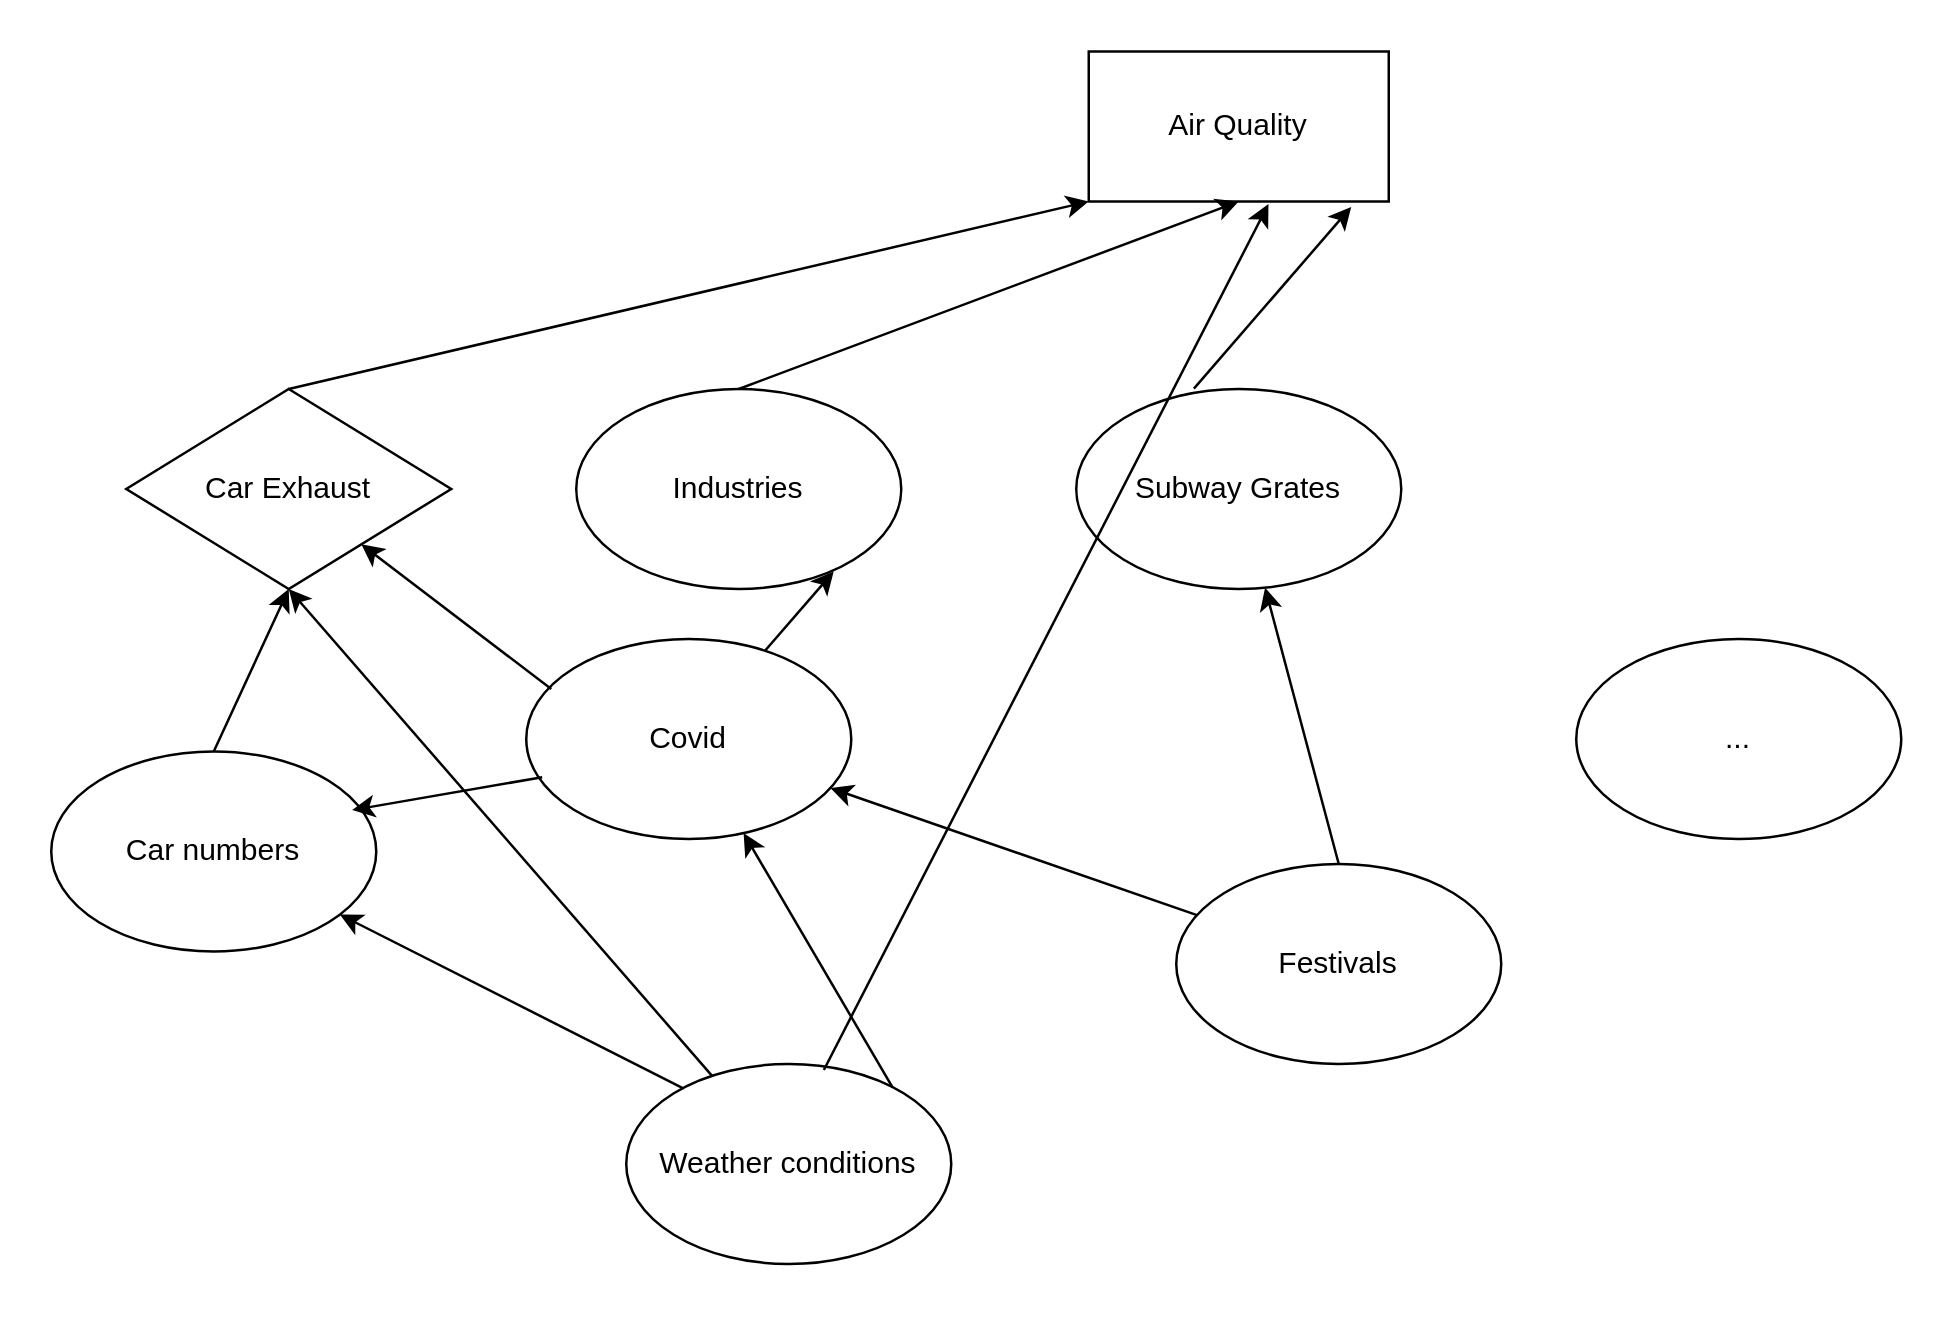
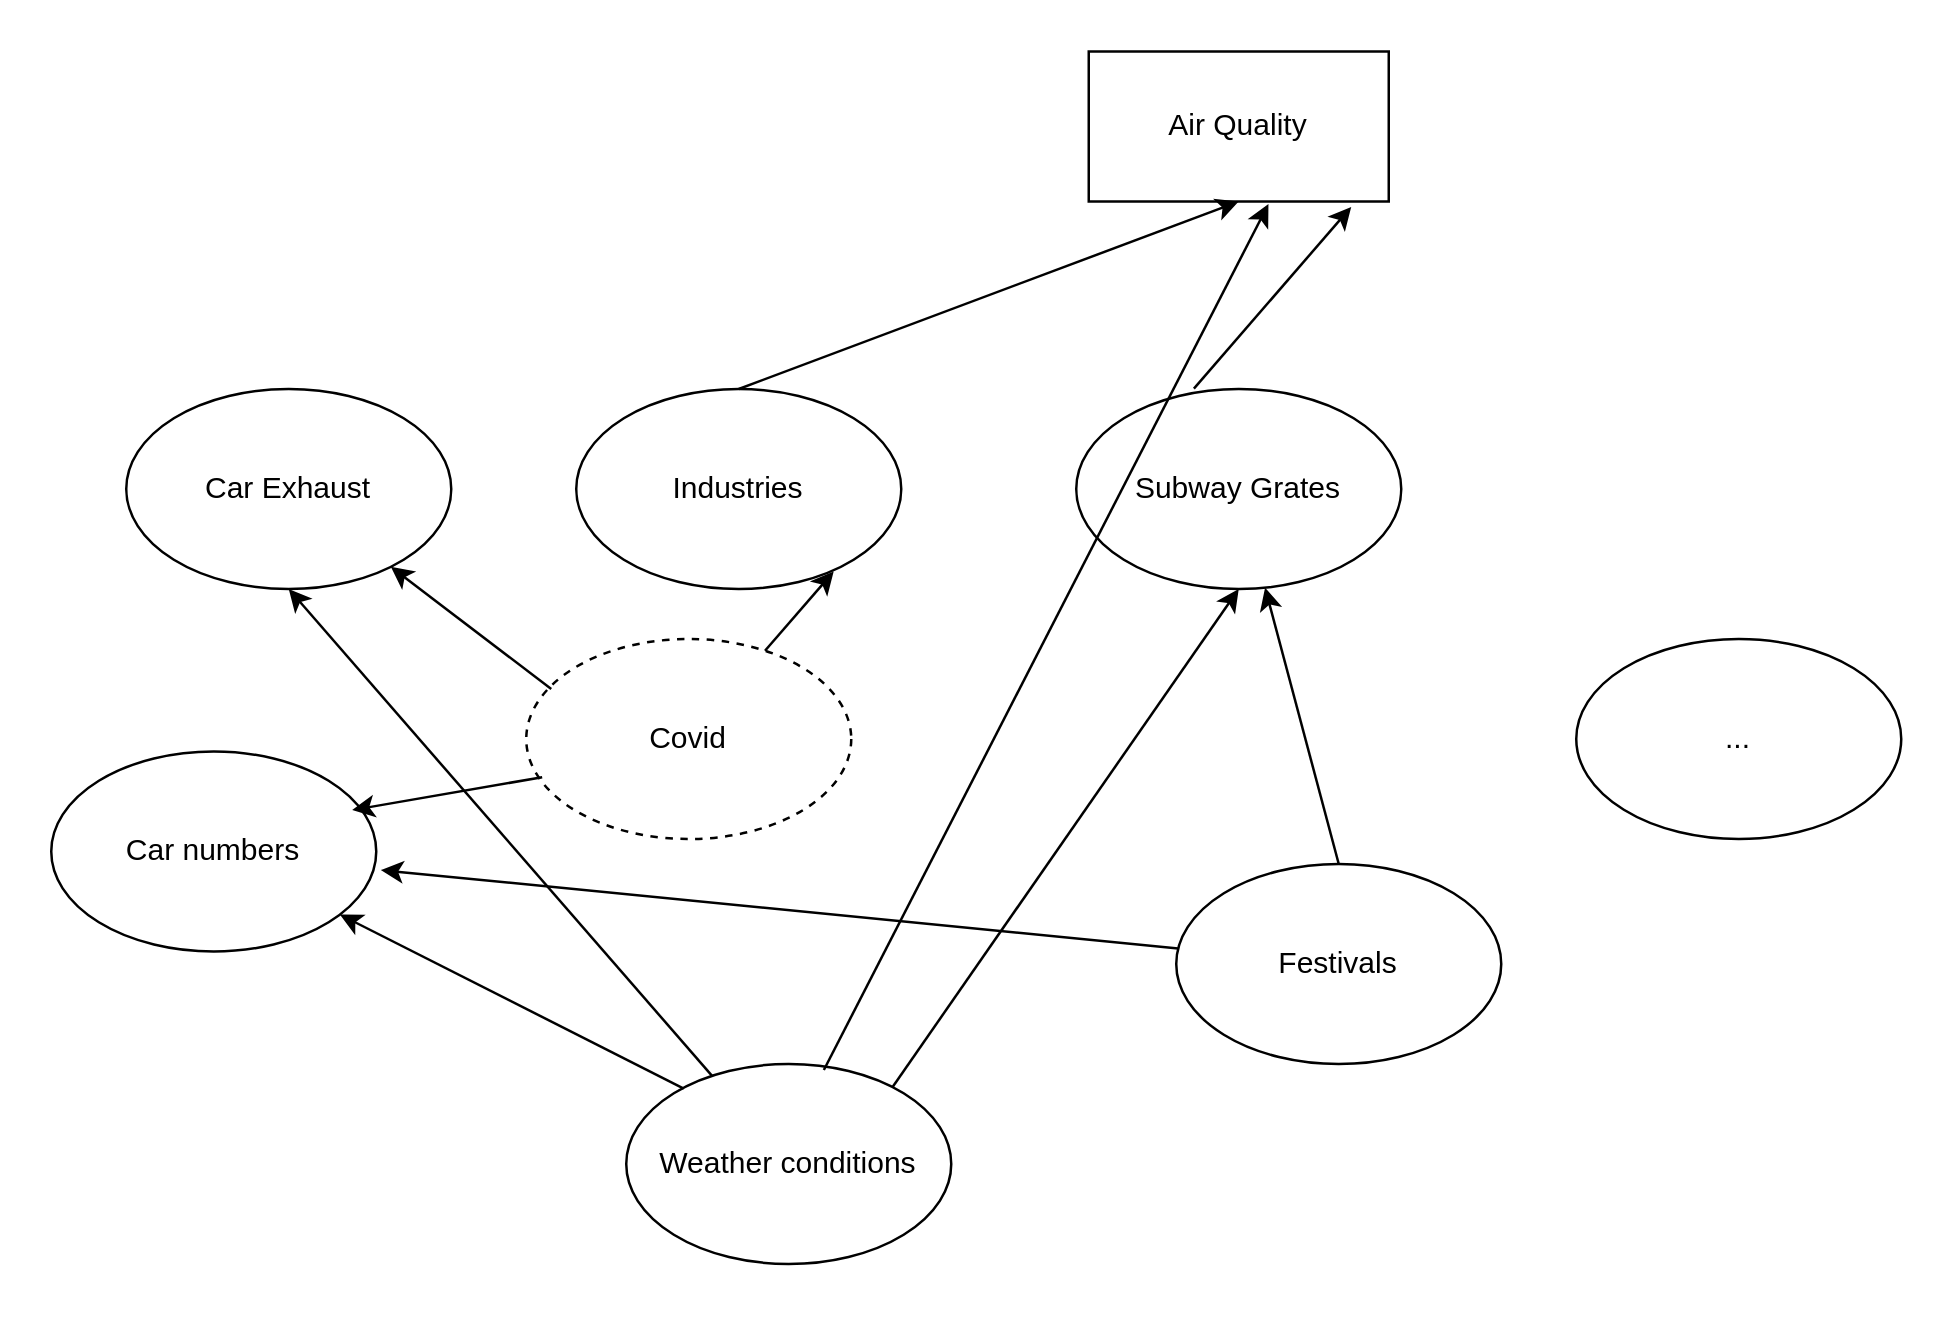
- <mxCell id="7" value="" style="endArrow=classic;html=1;rounded=0;exitX=0.5;exitY=0;exitDx=0;exitDy=0;entryX=0;entryY=1;entryDx=0;entryDy=0;" edge="1" parent="1" source="3" target="2"><mxGeometry width="50" height="50" relative="1" as="geometry"><mxPoint x="460" y="215" as="sourcePoint" /><mxPoint x="510" y="165" as="targetPoint" /></mxGeometry></mxCell>
- <mxCell id="3" value="Car Exhaust" style="rhombus;whiteSpace=wrap;html=1;" vertex="1" parent="1"><mxGeometry x="50" y="155" width="130" height="80" as="geometry" /></mxCell>
+ <mxCell id="3" value="Car Exhaust" style="ellipse;whiteSpace=wrap;html=1;" vertex="1" parent="1"><mxGeometry x="50" y="155" width="130" height="80" as="geometry" /></mxCell>
- <mxCell id="12" value="" style="endArrow=classic;html=1;rounded=0;exitX=0.5;exitY=0;exitDx=0;exitDy=0;entryX=0.5;entryY=1;entryDx=0;entryDy=0;" edge="1" parent="1" source="11" target="3"><mxGeometry width="50" height="50" relative="1" as="geometry"><mxPoint x="460" y="215" as="sourcePoint" /><mxPoint x="510" y="165" as="targetPoint" /></mxGeometry></mxCell>
- <mxCell id="9" value="Covid" style="ellipse;whiteSpace=wrap;html=1;" vertex="1" parent="1"><mxGeometry x="210" y="255" width="130" height="80" as="geometry" /></mxCell>
+ <mxCell id="9" value="Covid" style="ellipse;whiteSpace=wrap;html=1;dashed=1;" vertex="1" parent="1"><mxGeometry x="210" y="255" width="130" height="80" as="geometry" /></mxCell>
- <mxCell id="20" value="" style="endArrow=classic;html=1;rounded=0;" edge="1" parent="1" source="19" target="9"><mxGeometry width="50" height="50" relative="1" as="geometry"><mxPoint x="460" y="275" as="sourcePoint" /><mxPoint x="510" y="225" as="targetPoint" /></mxGeometry></mxCell>
+ <mxCell id="20" value="" style="endArrow=classic;html=1;rounded=0;entryX=1.014;entryY=0.593;entryDx=0;entryDy=0;entryPerimeter=0;" edge="1" parent="1" source="19" target="11"><mxGeometry width="50" height="50" relative="1" as="geometry"><mxPoint x="460" y="275" as="sourcePoint" /><mxPoint x="510" y="225" as="targetPoint" /></mxGeometry></mxCell>
- <mxCell id="15" value="" style="endArrow=classic;html=1;rounded=0;exitX=0.819;exitY=0.116;exitDx=0;exitDy=0;exitPerimeter=0;" edge="1" parent="1" source="10" target="9"><mxGeometry width="50" height="50" relative="1" as="geometry"><mxPoint x="460" y="215" as="sourcePoint" /><mxPoint x="510" y="165" as="targetPoint" /></mxGeometry></mxCell>
+ <mxCell id="15" value="" style="endArrow=classic;html=1;rounded=0;exitX=0.819;exitY=0.116;exitDx=0;exitDy=0;exitPerimeter=0;entryX=0.5;entryY=1;entryDx=0;entryDy=0;" edge="1" parent="1" source="10" target="6"><mxGeometry width="50" height="50" relative="1" as="geometry"><mxPoint x="460" y="215" as="sourcePoint" /><mxPoint x="510" y="165" as="targetPoint" /></mxGeometry></mxCell>
